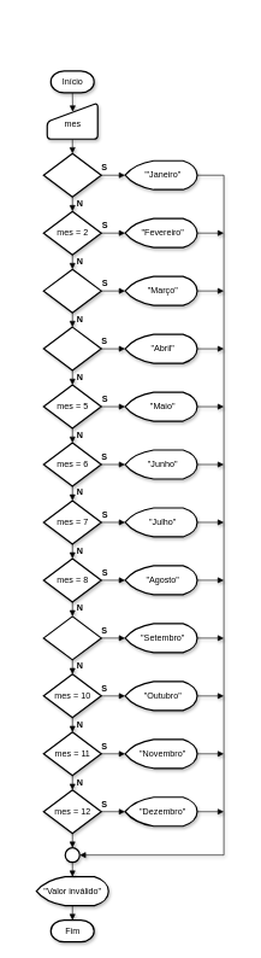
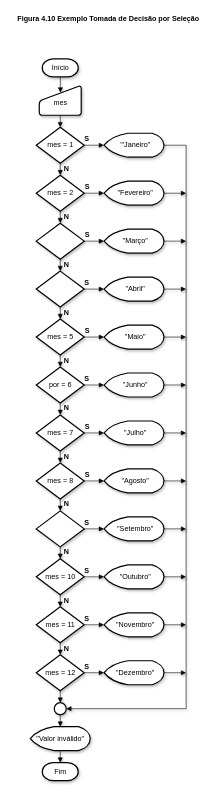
+ <mxCell id="2" value="&lt;b&gt;Figura 4.10 Exemplo Tomada de Decisão por Seleção&lt;/b&gt;" style="text;html=1;align=center;verticalAlign=middle;resizable=0;points=[];autosize=1;strokeColor=none;fillColor=none;" vertex="1" parent="1"><mxGeometry x="20" y="20" width="320" height="20" as="geometry" /></mxCell>
+ <mxCell id="74" value="mes = 1" style="text;html=1;align=center;verticalAlign=middle;resizable=0;points=[];autosize=1;strokeColor=none;fillColor=none;" vertex="1" parent="1"><mxGeometry x="70" y="231" width="60" height="20" as="geometry" /></mxCell>
- <mxCell id="77" value="mes = 6" style="text;html=1;align=center;verticalAlign=middle;resizable=0;points=[];autosize=1;strokeColor=none;fillColor=none;" vertex="1" parent="1"><mxGeometry x="70" y="631" width="60" height="20" as="geometry" /></mxCell>
+ <mxCell id="77" value="por = 6" style="text;html=1;align=center;verticalAlign=middle;resizable=0;points=[];autosize=1;strokeColor=none;fillColor=none;" vertex="1" parent="1"><mxGeometry x="70" y="631" width="60" height="20" as="geometry" /></mxCell>
